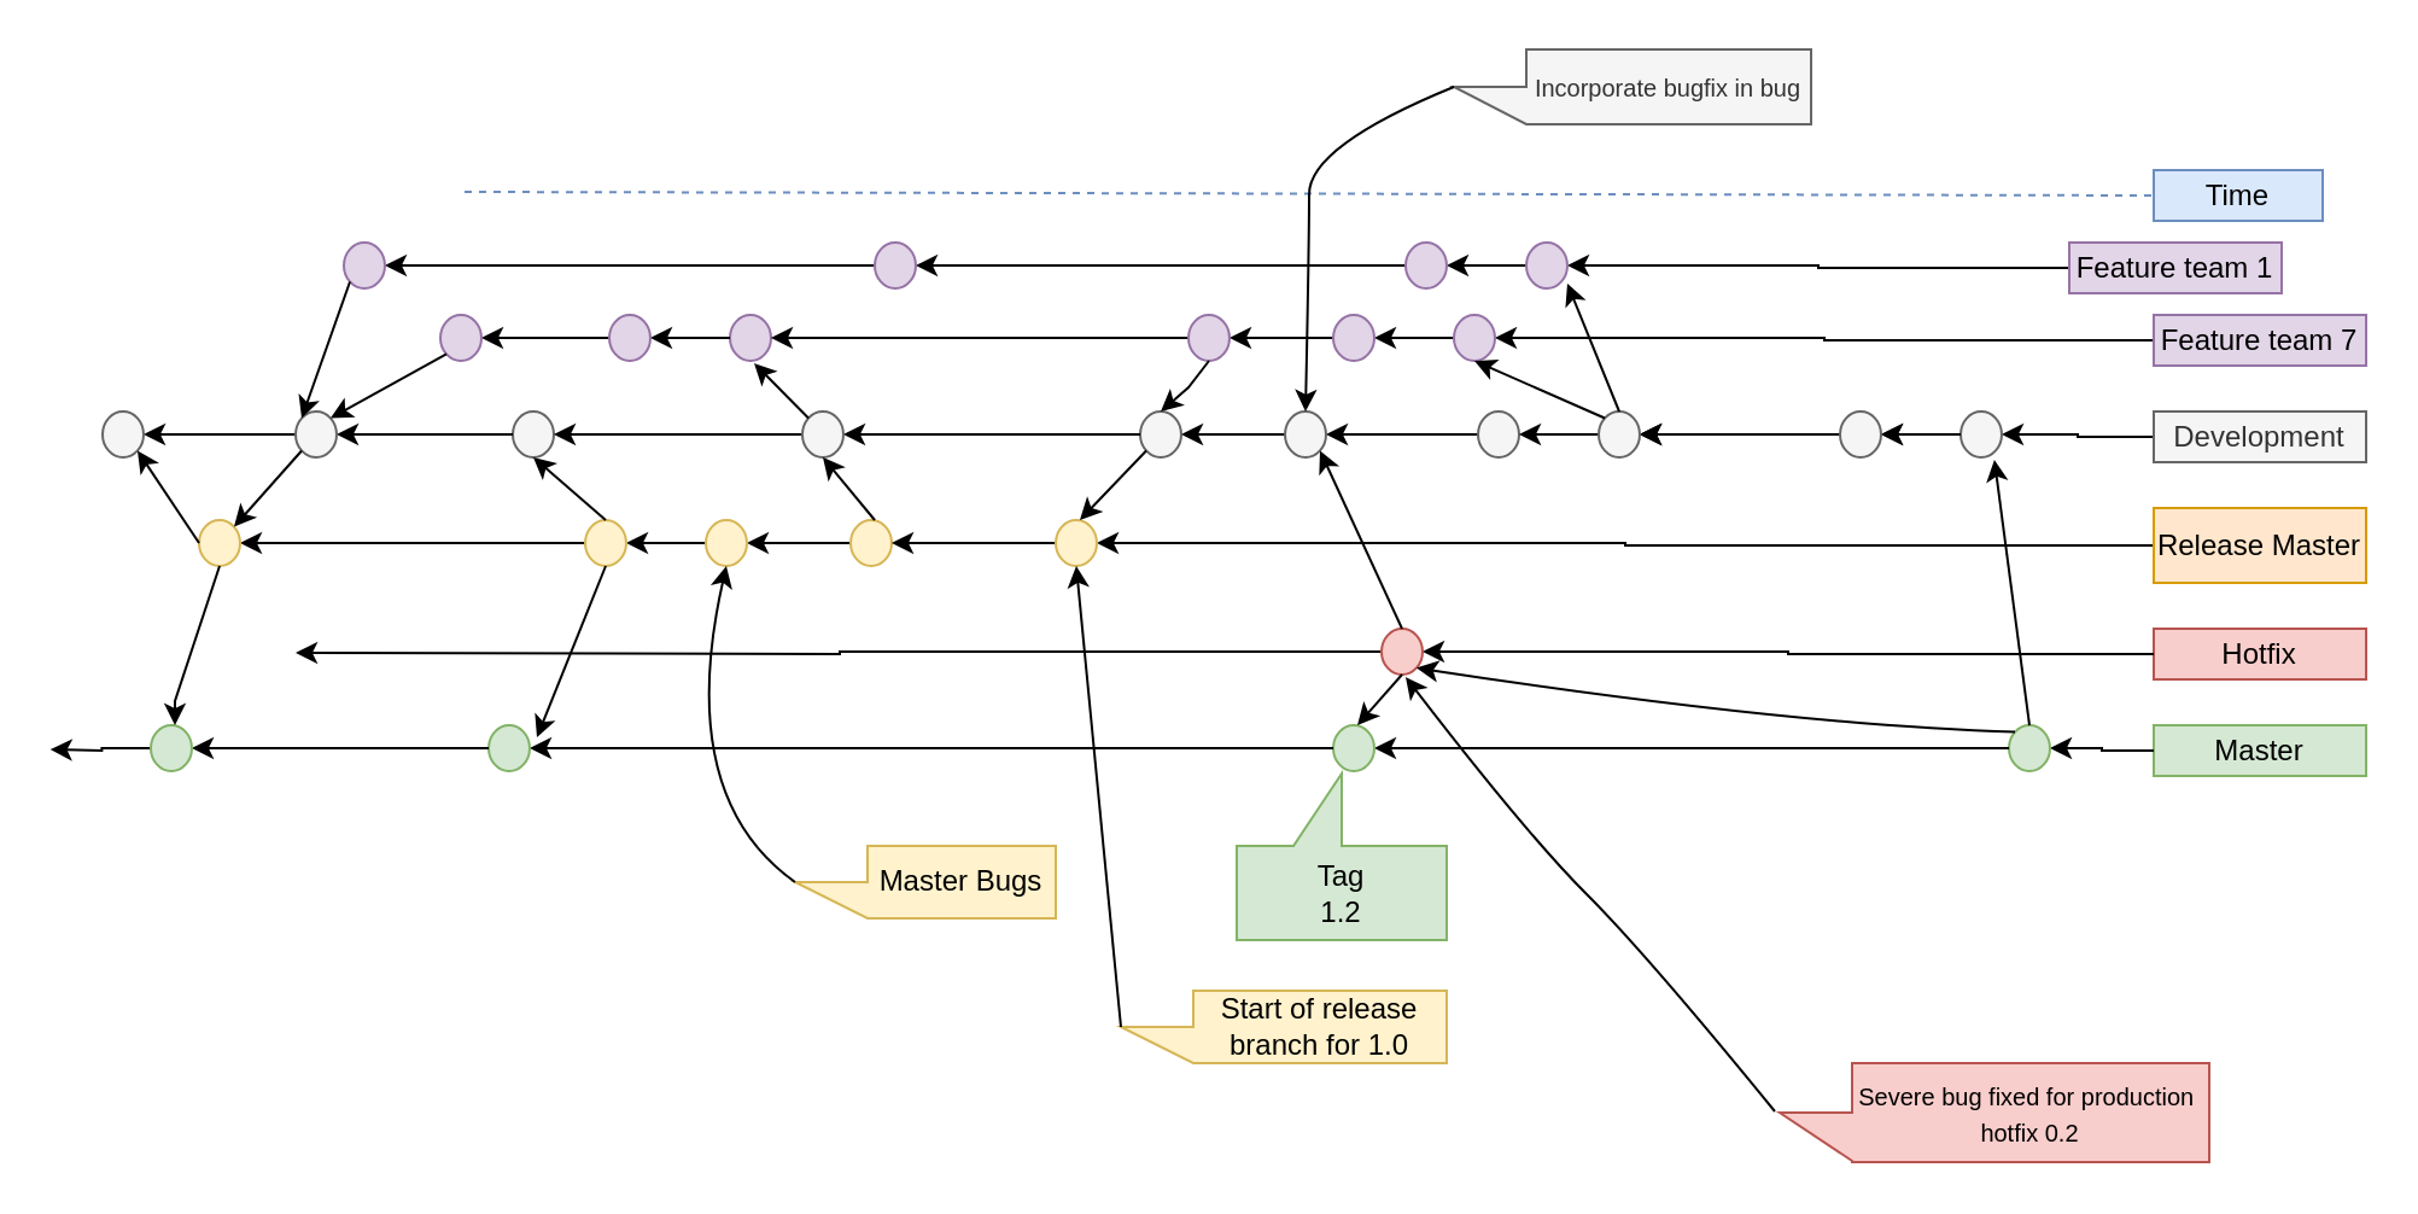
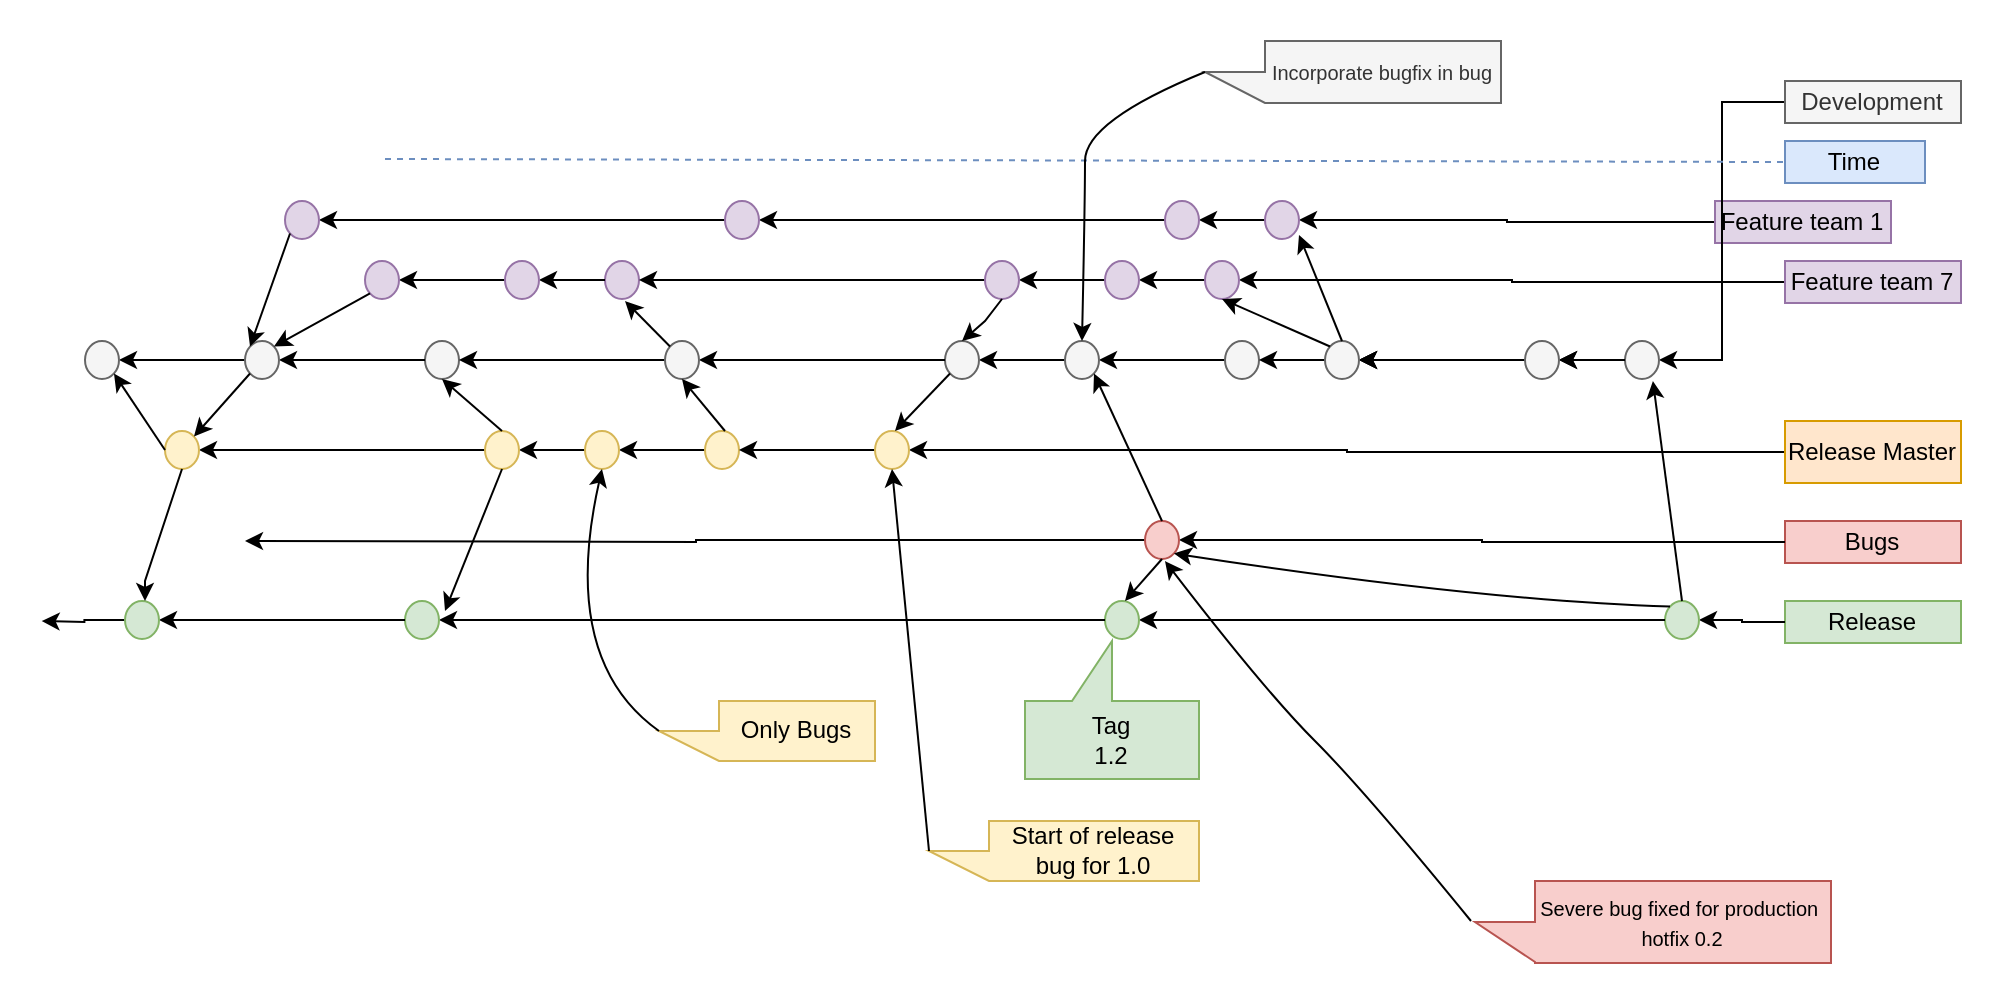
- <mxCell id="13" value="Development" style="text;html=1;strokeColor=#666666;fillColor=#f5f5f5;align=center;verticalAlign=middle;whiteSpace=wrap;rounded=0;fontColor=#333333;" parent="1" vertex="1"><mxGeometry x="892" y="170" width="88" height="21" as="geometry" /></mxCell>
+ <mxCell id="13" value="Development" style="text;html=1;strokeColor=#666666;fillColor=#f5f5f5;align=center;verticalAlign=middle;whiteSpace=wrap;rounded=0;fontColor=#333333;" parent="1" vertex="1"><mxGeometry x="892" y="40" width="88" height="21" as="geometry" /></mxCell>
- <mxCell id="5" value="Hotfix" style="text;html=1;strokeColor=#b85450;fillColor=#f8cecc;align=center;verticalAlign=middle;whiteSpace=wrap;rounded=0;" parent="1" vertex="1"><mxGeometry x="892" y="260" width="88" height="21" as="geometry" /></mxCell>
+ <mxCell id="5" value="Bugs" style="text;html=1;strokeColor=#b85450;fillColor=#f8cecc;align=center;verticalAlign=middle;whiteSpace=wrap;rounded=0;" parent="1" vertex="1"><mxGeometry x="892" y="260" width="88" height="21" as="geometry" /></mxCell>
- <mxCell id="3" value="Master" style="text;html=1;strokeColor=#82b366;fillColor=#d5e8d4;align=center;verticalAlign=middle;whiteSpace=wrap;rounded=0;" parent="1" vertex="1"><mxGeometry x="892" y="300" width="88" height="21" as="geometry" /></mxCell>
+ <mxCell id="3" value="Release" style="text;html=1;strokeColor=#82b366;fillColor=#d5e8d4;align=center;verticalAlign=middle;whiteSpace=wrap;rounded=0;" parent="1" vertex="1"><mxGeometry x="892" y="300" width="88" height="21" as="geometry" /></mxCell>
- <mxCell id="95" value="Master Bugs" style="shape=callout;whiteSpace=wrap;html=1;perimeter=calloutPerimeter;direction=south;fillColor=#fff2cc;strokeColor=#d6b656;" vertex="1" parent="1"><mxGeometry x="329" y="350" width="108" height="30" as="geometry" /></mxCell>
+ <mxCell id="95" value="Only Bugs" style="shape=callout;whiteSpace=wrap;html=1;perimeter=calloutPerimeter;direction=south;fillColor=#fff2cc;strokeColor=#d6b656;" vertex="1" parent="1"><mxGeometry x="329" y="350" width="108" height="30" as="geometry" /></mxCell>
- <mxCell id="97" value="Start of release branch for 1.0" style="shape=callout;whiteSpace=wrap;html=1;perimeter=calloutPerimeter;direction=south;fillColor=#fff2cc;strokeColor=#d6b656;" vertex="1" parent="1"><mxGeometry x="464" y="410" width="135" height="30" as="geometry" /></mxCell>
+ <mxCell id="97" value="Start of release bug for 1.0" style="shape=callout;whiteSpace=wrap;html=1;perimeter=calloutPerimeter;direction=south;fillColor=#fff2cc;strokeColor=#d6b656;" vertex="1" parent="1"><mxGeometry x="464" y="410" width="135" height="30" as="geometry" /></mxCell>
